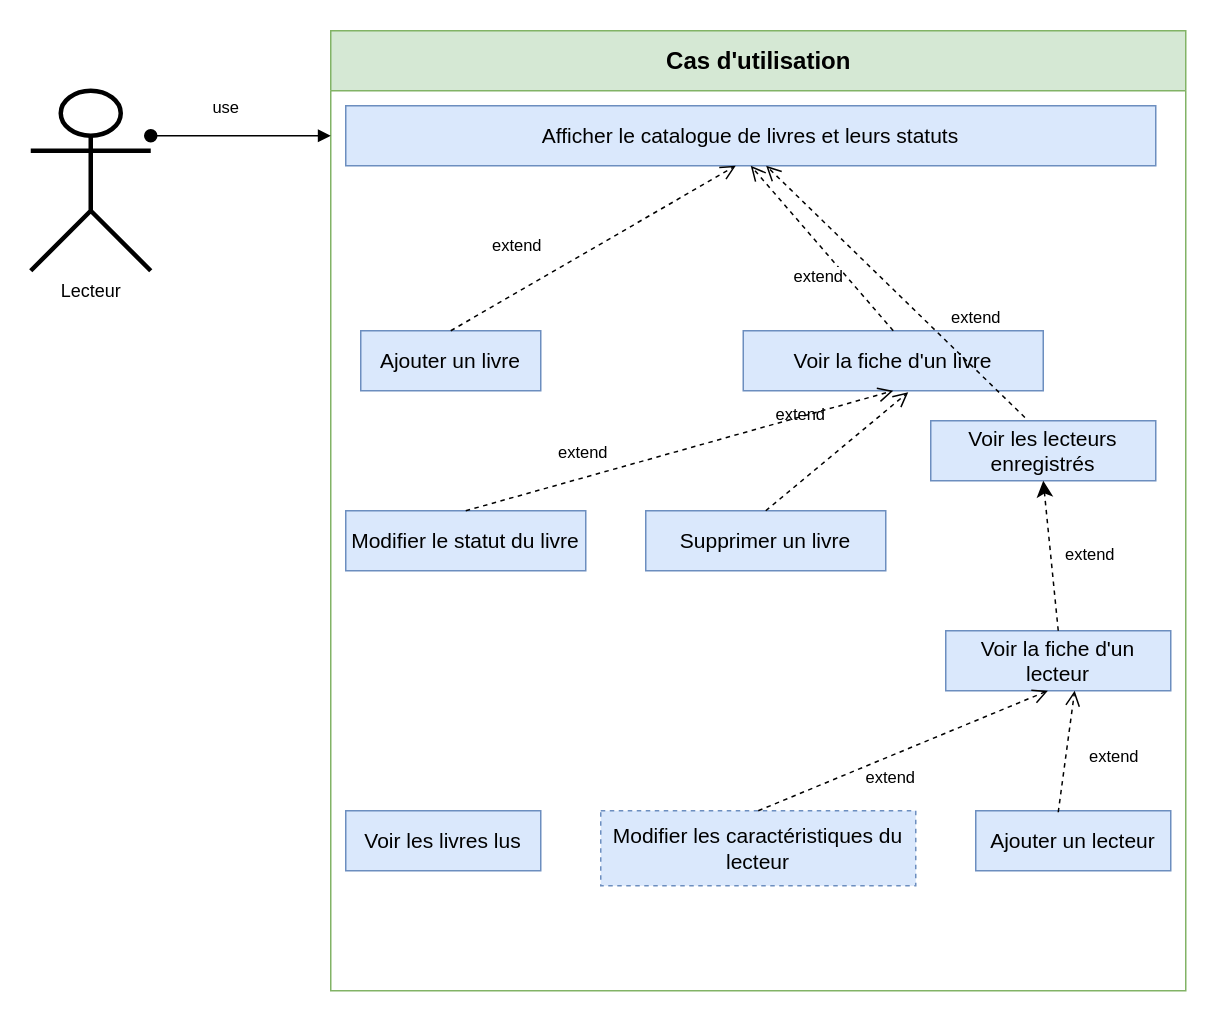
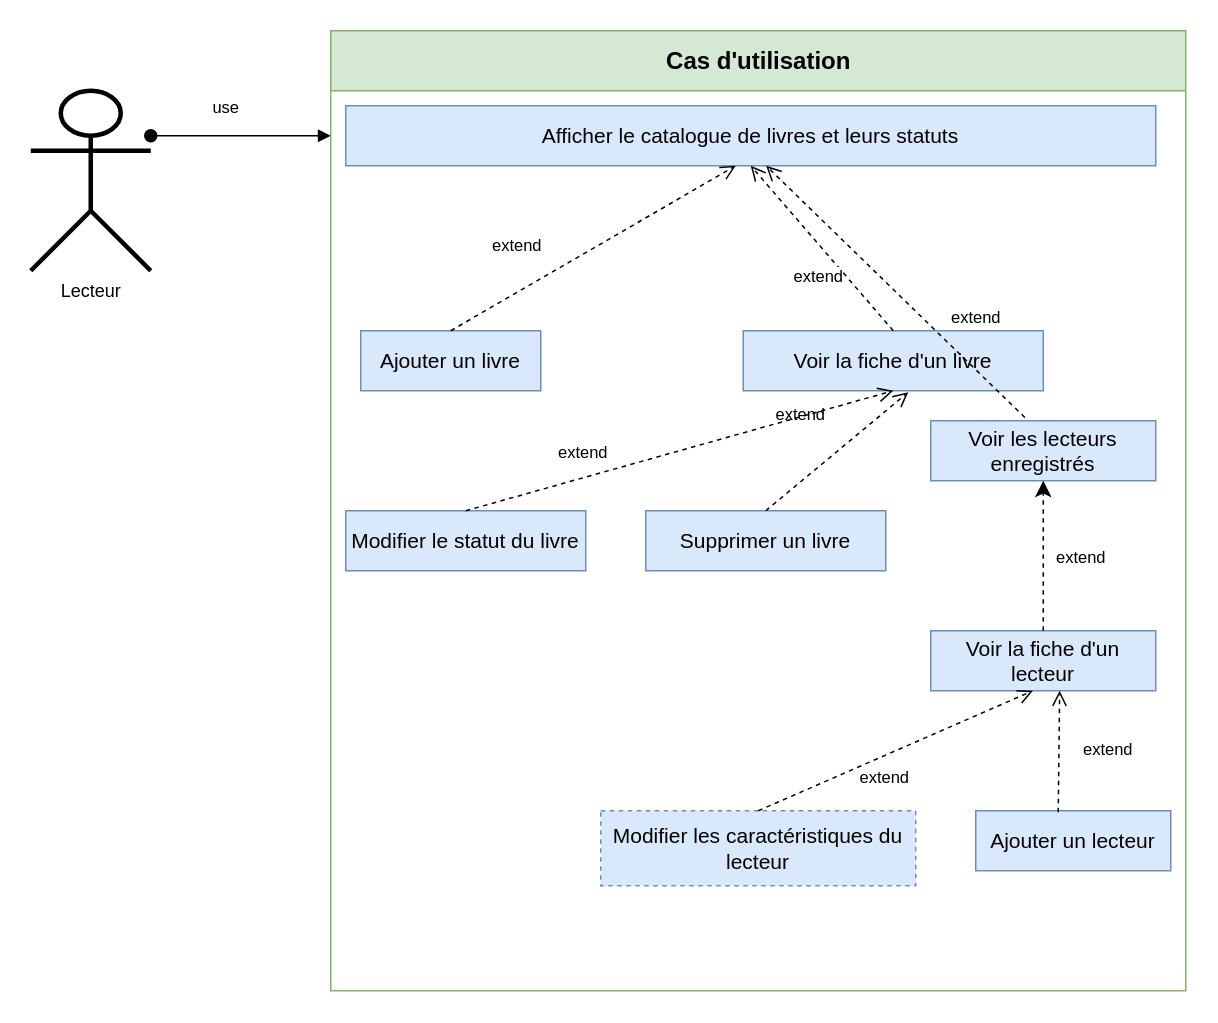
- <mxCell id="13" value="&lt;font style=&quot;font-size: 14px&quot;&gt;Voir la fiche d'un lecteur&lt;/font&gt;" style="whiteSpace=wrap;html=1;treeFolding=1;treeMoving=1;newEdgeStyle={&quot;edgeStyle&quot;:&quot;elbowEdgeStyle&quot;,&quot;startArrow&quot;:&quot;none&quot;,&quot;endArrow&quot;:&quot;none&quot;};fillColor=#dae8fc;strokeColor=#6c8ebf;" parent="3" vertex="1"><mxGeometry x="410" y="400" width="150" height="40" as="geometry" /></mxCell>
+ <mxCell id="13" value="&lt;font style=&quot;font-size: 14px&quot;&gt;Voir la fiche d'un lecteur&lt;/font&gt;" style="whiteSpace=wrap;html=1;treeFolding=1;treeMoving=1;newEdgeStyle={&quot;edgeStyle&quot;:&quot;elbowEdgeStyle&quot;,&quot;startArrow&quot;:&quot;none&quot;,&quot;endArrow&quot;:&quot;none&quot;};fillColor=#dae8fc;strokeColor=#6c8ebf;" parent="3" vertex="1"><mxGeometry x="400" y="400" width="150" height="40" as="geometry" /></mxCell>
- <mxCell id="21" value="&lt;font style=&quot;font-size: 14px&quot;&gt;Voir les livres lus&lt;/font&gt;" style="whiteSpace=wrap;html=1;treeFolding=1;treeMoving=1;newEdgeStyle={&quot;edgeStyle&quot;:&quot;elbowEdgeStyle&quot;,&quot;startArrow&quot;:&quot;none&quot;,&quot;endArrow&quot;:&quot;none&quot;};fillColor=#dae8fc;strokeColor=#6c8ebf;" parent="3" vertex="1"><mxGeometry x="10" y="520" width="130" height="40" as="geometry" /></mxCell>
